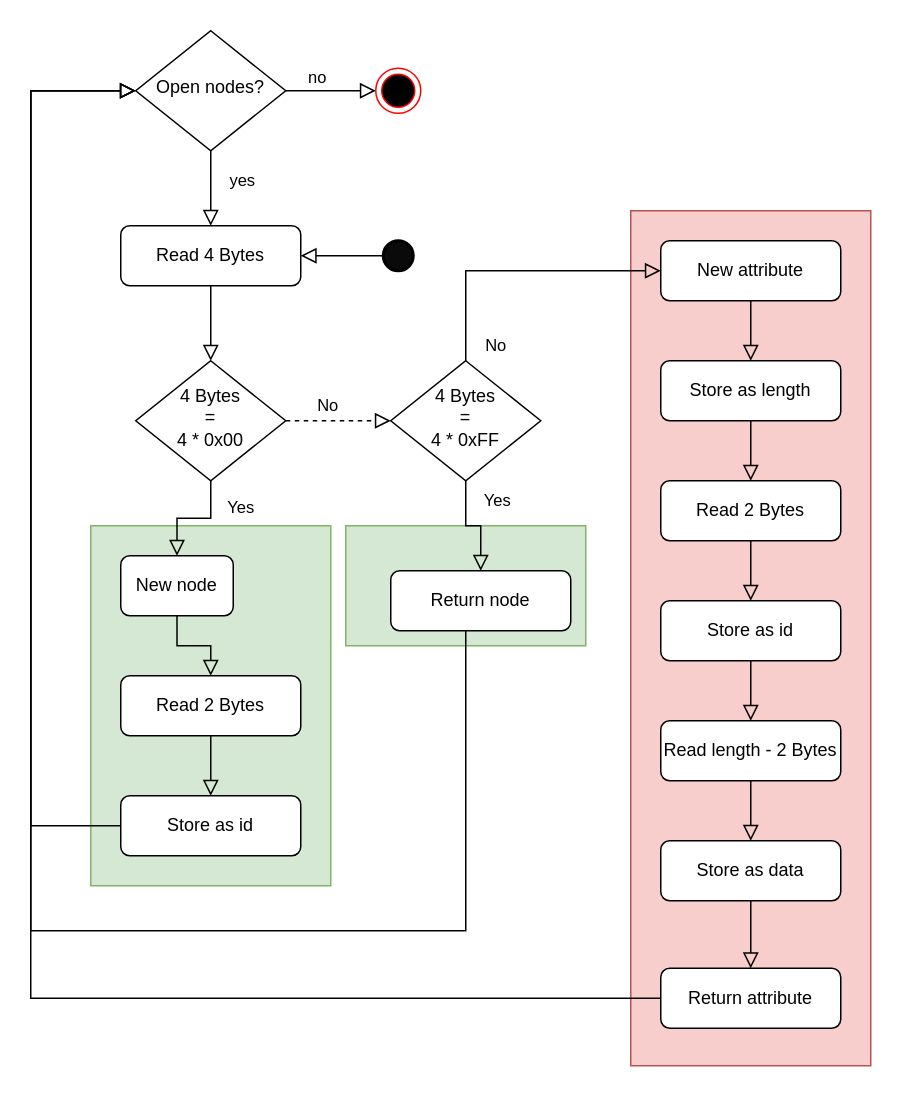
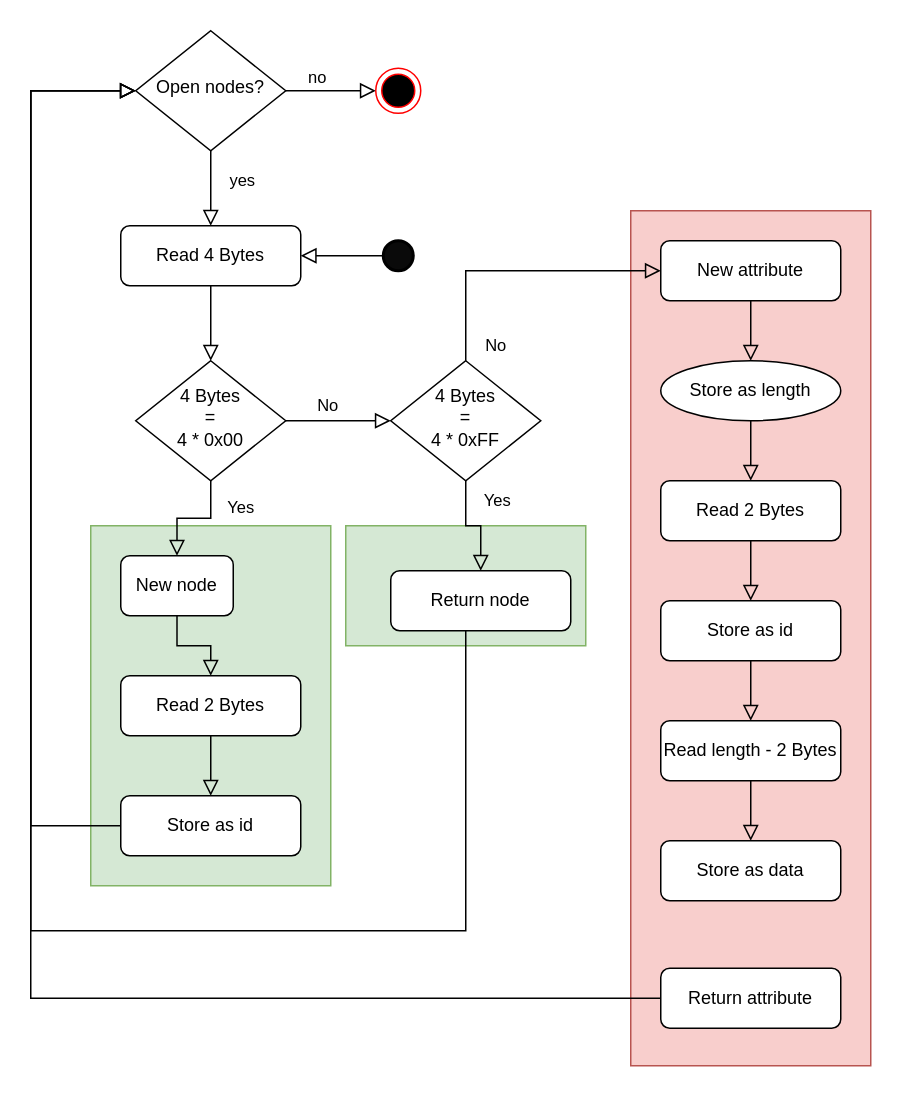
- <mxCell id="10" value="Store as length" style="rounded=1;whiteSpace=wrap;html=1;fontSize=12;glass=0;strokeWidth=1;shadow=0;" parent="1" vertex="1"><mxGeometry x="440" y="240" width="120" height="40" as="geometry" /></mxCell>
+ <mxCell id="10" value="Store as length" style="ellipse;whiteSpace=wrap;html=1;fontSize=12;glass=0;strokeWidth=1;shadow=0;" parent="1" vertex="1"><mxGeometry x="440" y="240" width="120" height="40" as="geometry" /></mxCell>
- <mxCell id="28" value="No" style="edgeStyle=orthogonalEdgeStyle;rounded=0;html=1;jettySize=auto;orthogonalLoop=1;fontSize=11;endArrow=block;endFill=0;endSize=8;strokeWidth=1;shadow=0;labelBackgroundColor=none;dashed=1;" edge="1" parent="1" source="8" target="27"><mxGeometry x="-0.2" y="10" relative="1" as="geometry"><mxPoint as="offset" /><mxPoint x="190" y="280" as="sourcePoint" /><mxPoint x="440" y="280" as="targetPoint" /></mxGeometry></mxCell>
+ <mxCell id="28" value="No" style="edgeStyle=orthogonalEdgeStyle;rounded=0;html=1;jettySize=auto;orthogonalLoop=1;fontSize=11;endArrow=block;endFill=0;endSize=8;strokeWidth=1;shadow=0;labelBackgroundColor=none;" edge="1" parent="1" source="8" target="27"><mxGeometry x="-0.2" y="10" relative="1" as="geometry"><mxPoint as="offset" /><mxPoint x="190" y="280" as="sourcePoint" /><mxPoint x="440" y="280" as="targetPoint" /></mxGeometry></mxCell>
- <mxCell id="21" style="edgeStyle=orthogonalEdgeStyle;rounded=0;orthogonalLoop=1;jettySize=auto;html=1;entryX=0.5;entryY=0;entryDx=0;entryDy=0;endArrow=block;endFill=0;endSize=8;" edge="1" parent="1" source="22" target="24"><mxGeometry relative="1" as="geometry" /></mxCell>
